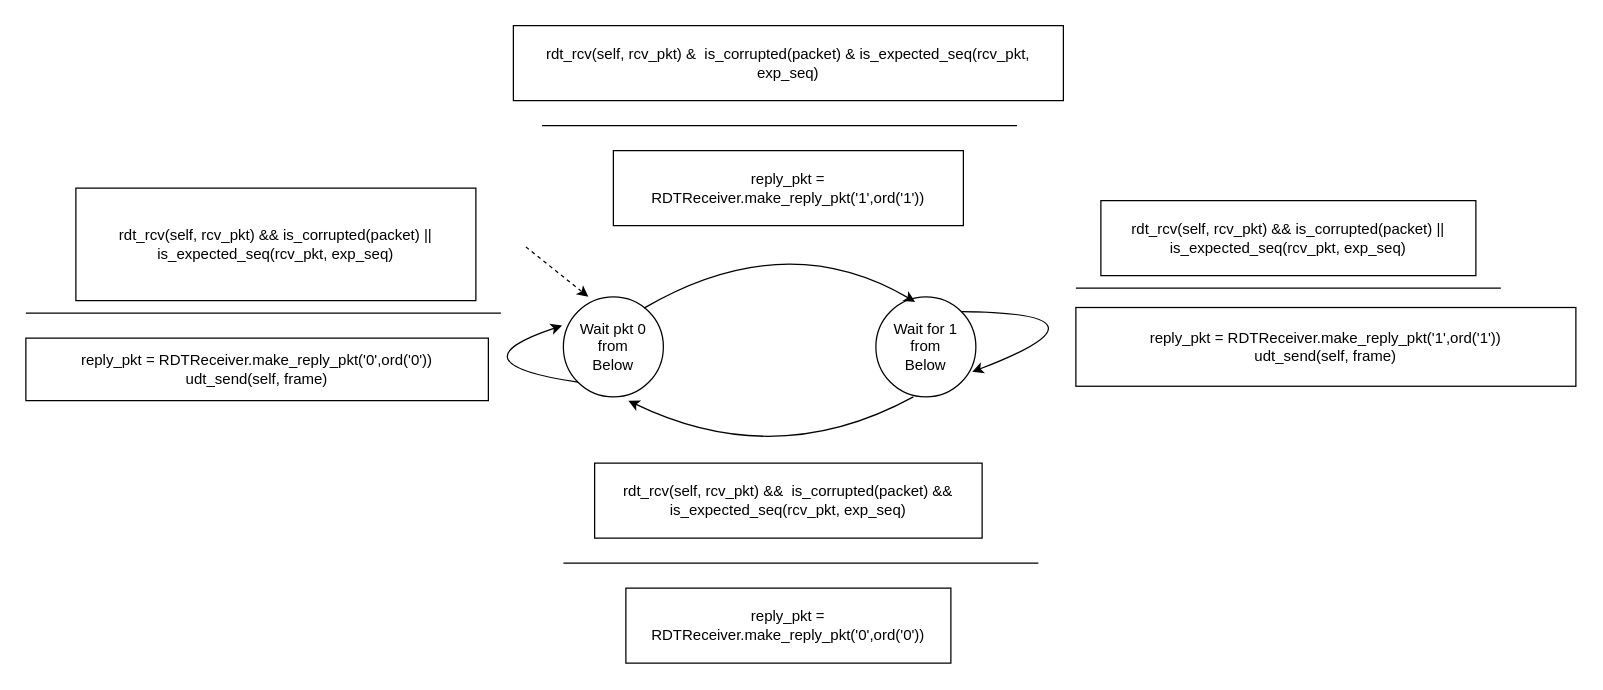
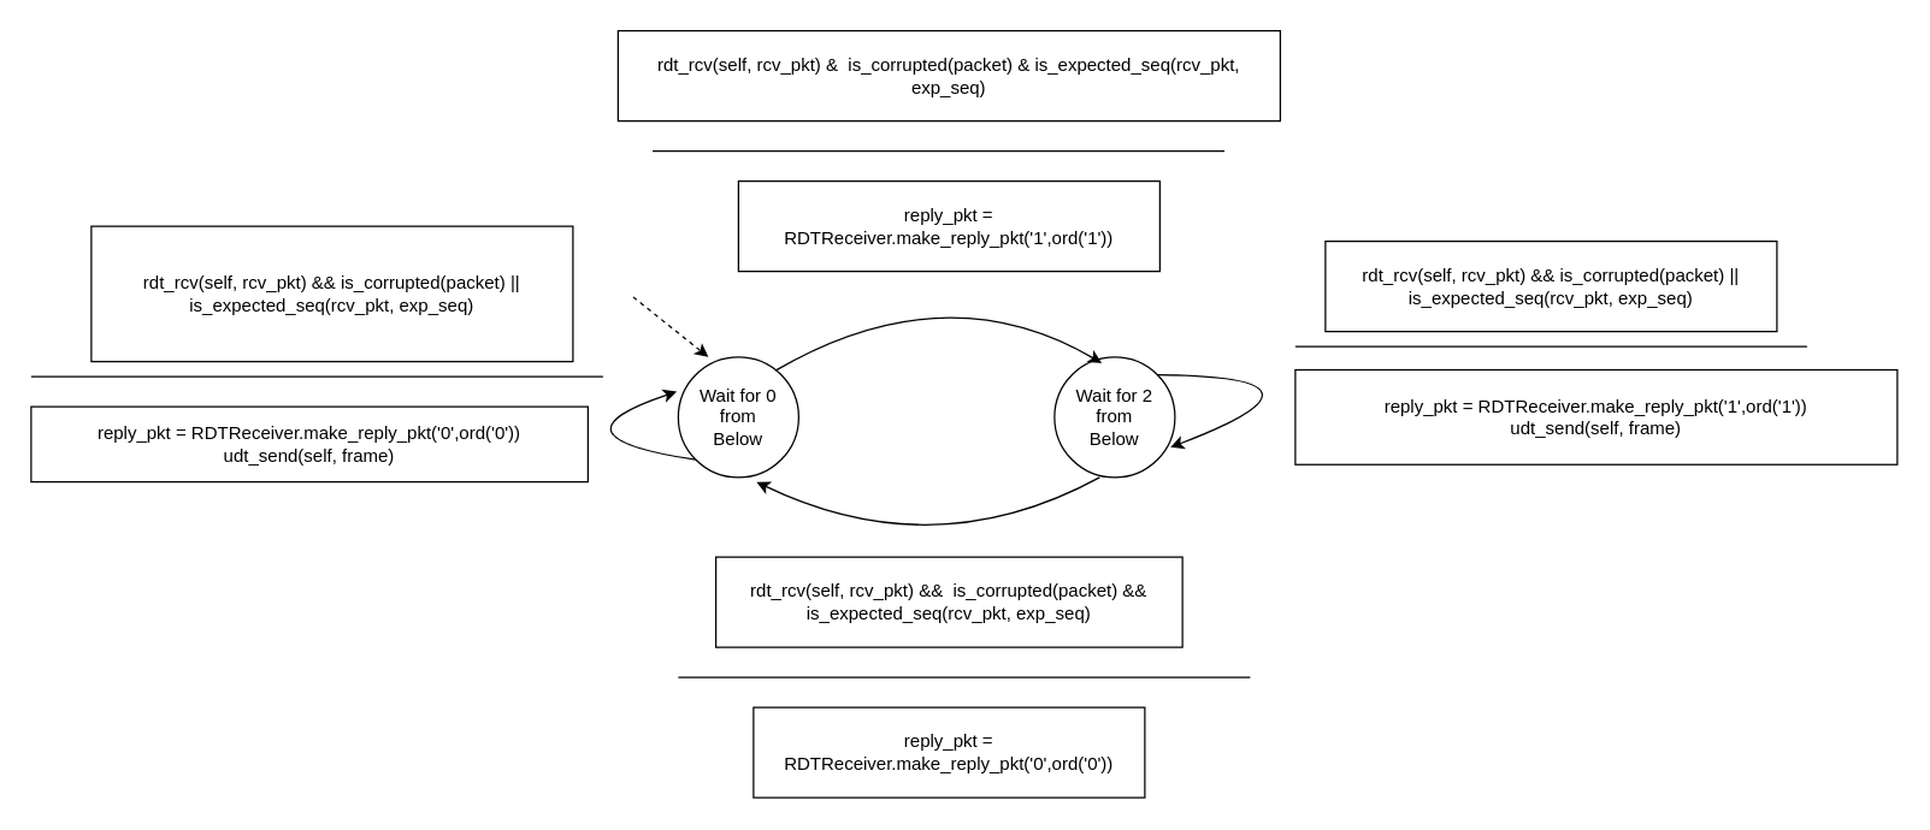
- <mxCell id="8" value="Wait pkt 0 from Below" style="text;html=1;strokeColor=none;fillColor=none;align=center;verticalAlign=middle;whiteSpace=wrap;rounded=0;" parent="1" vertex="1"><mxGeometry x="460" y="262" width="60" height="30" as="geometry" /></mxCell>
+ <mxCell id="8" value="Wait for 0 from Below" style="text;html=1;strokeColor=none;fillColor=none;align=center;verticalAlign=middle;whiteSpace=wrap;rounded=0;" parent="1" vertex="1"><mxGeometry x="460" y="262" width="60" height="30" as="geometry" /></mxCell>
- <mxCell id="9" value="Wait for 1 from Below" style="text;html=1;strokeColor=none;fillColor=none;align=center;verticalAlign=middle;whiteSpace=wrap;rounded=0;" parent="1" vertex="1"><mxGeometry x="710" y="262" width="60" height="30" as="geometry" /></mxCell>
+ <mxCell id="9" value="Wait for 2 from Below" style="text;html=1;strokeColor=none;fillColor=none;align=center;verticalAlign=middle;whiteSpace=wrap;rounded=0;" parent="1" vertex="1"><mxGeometry x="710" y="262" width="60" height="30" as="geometry" /></mxCell>
